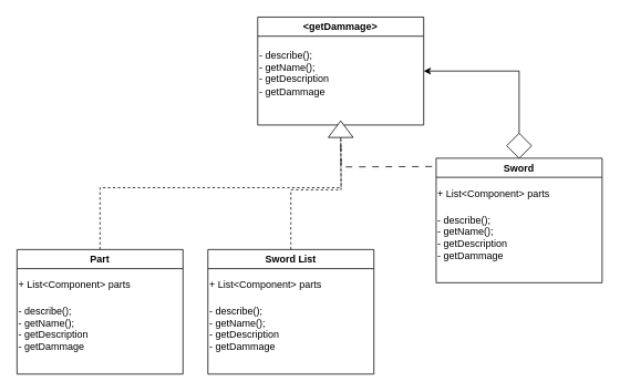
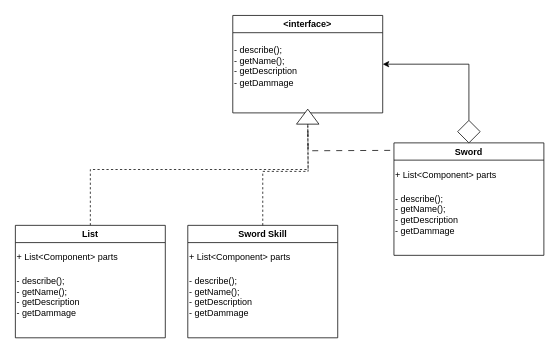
- <mxCell id="2" value="&lt;div&gt;&amp;lt;getDammage&amp;gt;&lt;/div&gt;" style="swimlane;whiteSpace=wrap;html=1;" vertex="1" parent="1"><mxGeometry x="310" y="20" width="200" height="130" as="geometry" /></mxCell>
+ <mxCell id="2" value="&lt;div&gt;&amp;lt;interface&amp;gt;&lt;/div&gt;" style="swimlane;whiteSpace=wrap;html=1;" vertex="1" parent="1"><mxGeometry x="310" y="20" width="200" height="130" as="geometry" /></mxCell>
- <mxCell id="11" value="Part" style="swimlane;whiteSpace=wrap;html=1;" vertex="1" parent="1"><mxGeometry x="20" y="300" width="200" height="150" as="geometry" /></mxCell>
+ <mxCell id="11" value="List" style="swimlane;whiteSpace=wrap;html=1;" vertex="1" parent="1"><mxGeometry x="20" y="300" width="200" height="150" as="geometry" /></mxCell>
- <mxCell id="14" value="Sword List" style="swimlane;whiteSpace=wrap;html=1;" vertex="1" parent="1"><mxGeometry x="250" y="300" width="200" height="150" as="geometry" /></mxCell>
+ <mxCell id="14" value="Sword Skill" style="swimlane;whiteSpace=wrap;html=1;" vertex="1" parent="1"><mxGeometry x="250" y="300" width="200" height="150" as="geometry" /></mxCell>
